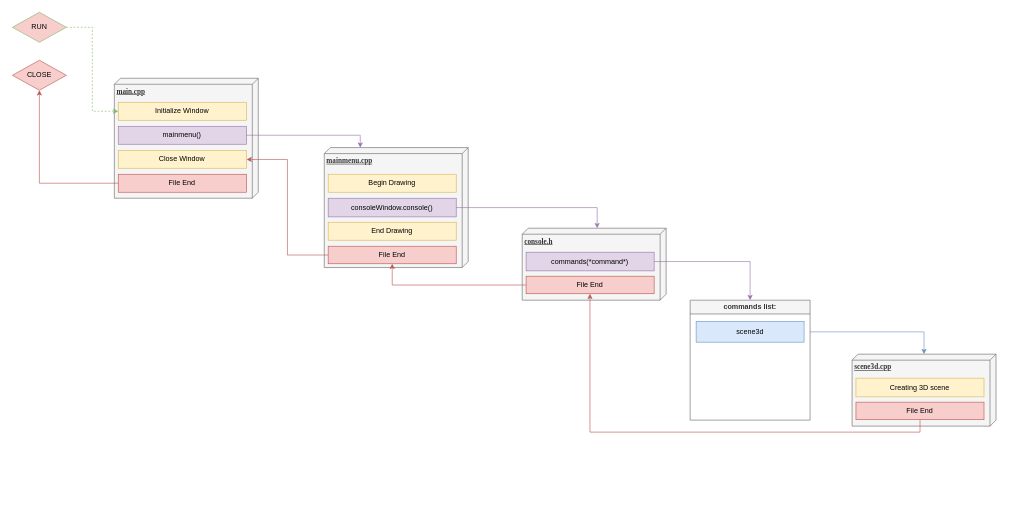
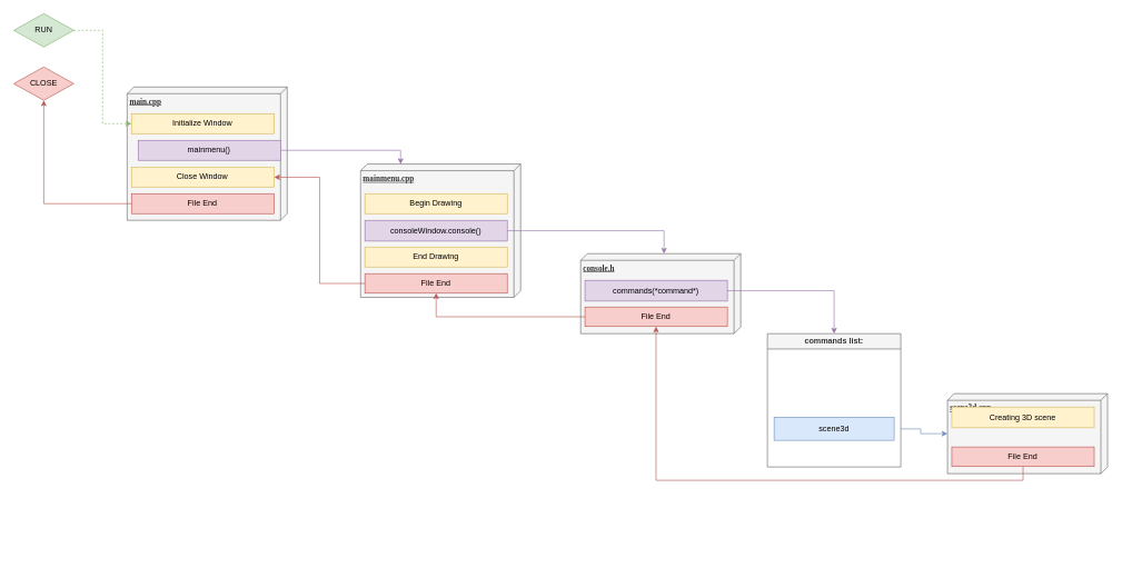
- <mxCell id="10" value="RUN" style="rhombus;whiteSpace=wrap;html=1;fillColor=#f8cecc;strokeColor=#82b366;" parent="1" vertex="1"><mxGeometry x="20" y="20" width="90" height="50" as="geometry" /></mxCell>
+ <mxCell id="10" value="RUN" style="rhombus;whiteSpace=wrap;html=1;fillColor=#d5e8d4;strokeColor=#82b366;" parent="1" vertex="1"><mxGeometry x="20" y="20" width="90" height="50" as="geometry" /></mxCell>
- <mxCell id="5" value="mainmenu()" style="rounded=0;whiteSpace=wrap;html=1;fillColor=#e1d5e7;strokeColor=#9673a6;" parent="3" vertex="1"><mxGeometry x="6.49" y="80" width="214.05" height="30" as="geometry" /></mxCell>
+ <mxCell id="5" value="mainmenu()" style="rounded=0;whiteSpace=wrap;html=1;fillColor=#e1d5e7;strokeColor=#9673a6;" parent="3" vertex="1"><mxGeometry x="16.49" y="80" width="214.05" height="30" as="geometry" /></mxCell>
- <mxCell id="39" value="scene3d" style="rounded=0;whiteSpace=wrap;html=1;fillColor=#dae8fc;strokeColor=#6c8ebf;" parent="38" vertex="1"><mxGeometry x="10" y="35.58" width="180" height="34.42" as="geometry" /></mxCell>
+ <mxCell id="39" value="scene3d" style="rounded=0;whiteSpace=wrap;html=1;fillColor=#dae8fc;strokeColor=#6c8ebf;" parent="38" vertex="1"><mxGeometry x="10" y="125.58" width="180" height="34.42" as="geometry" /></mxCell>
- <mxCell id="33" value="Creating 3D scene" style="rounded=0;whiteSpace=wrap;html=1;fillColor=#fff2cc;strokeColor=#d6b656;" parent="31" vertex="1"><mxGeometry x="6.49" y="40" width="213.51" height="31.15" as="geometry" /></mxCell>
+ <mxCell id="33" value="Creating 3D scene" style="rounded=0;whiteSpace=wrap;html=1;fillColor=#fff2cc;strokeColor=#d6b656;" parent="31" vertex="1"><mxGeometry x="6.49" y="20" width="213.51" height="31.15" as="geometry" /></mxCell>
